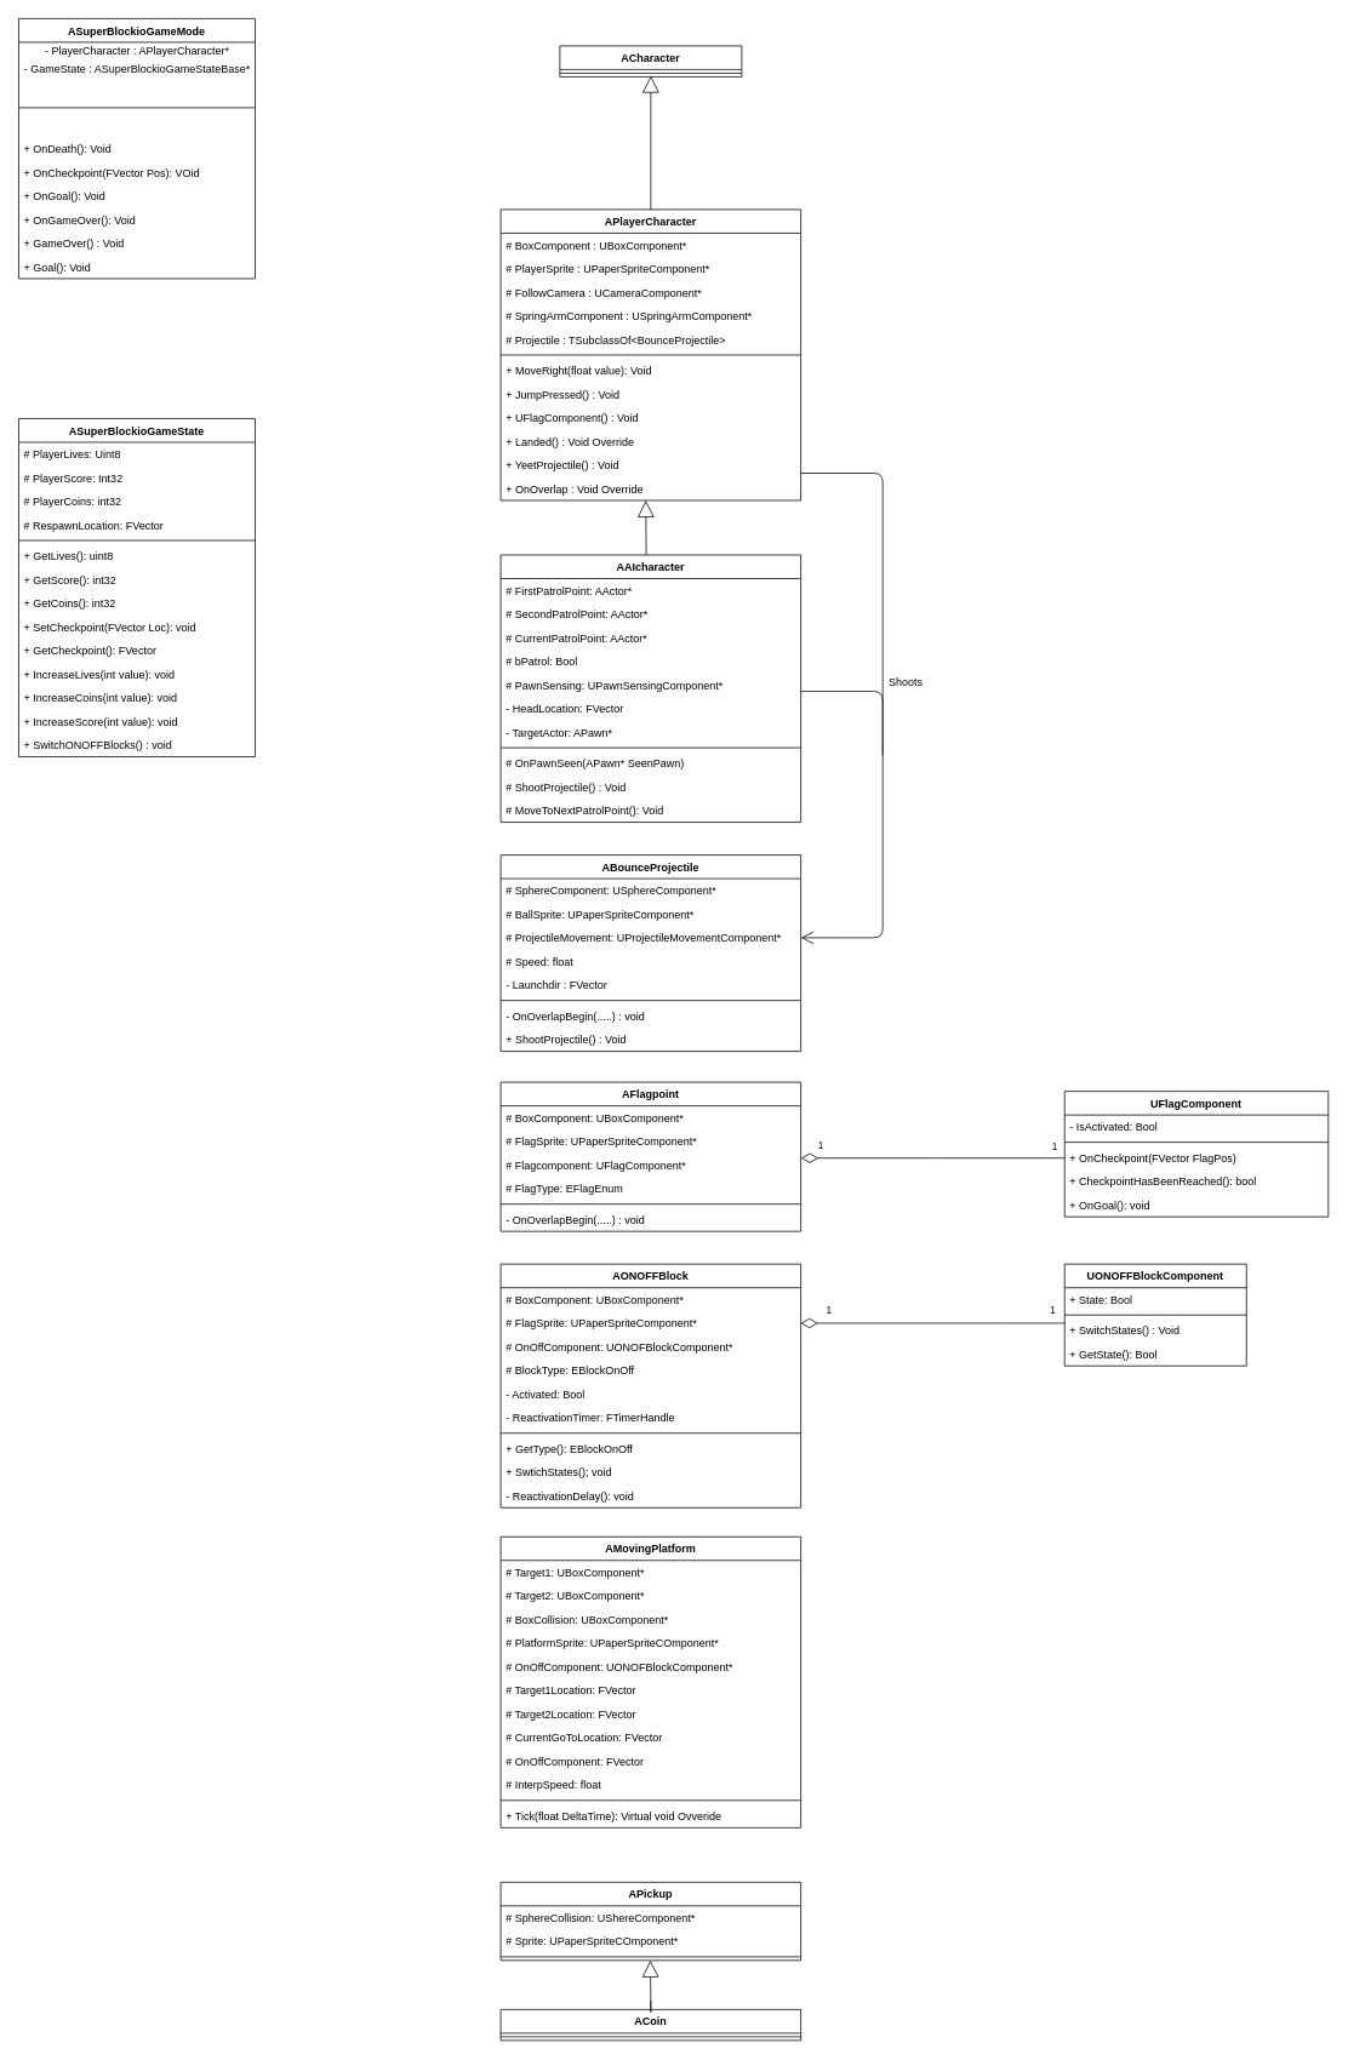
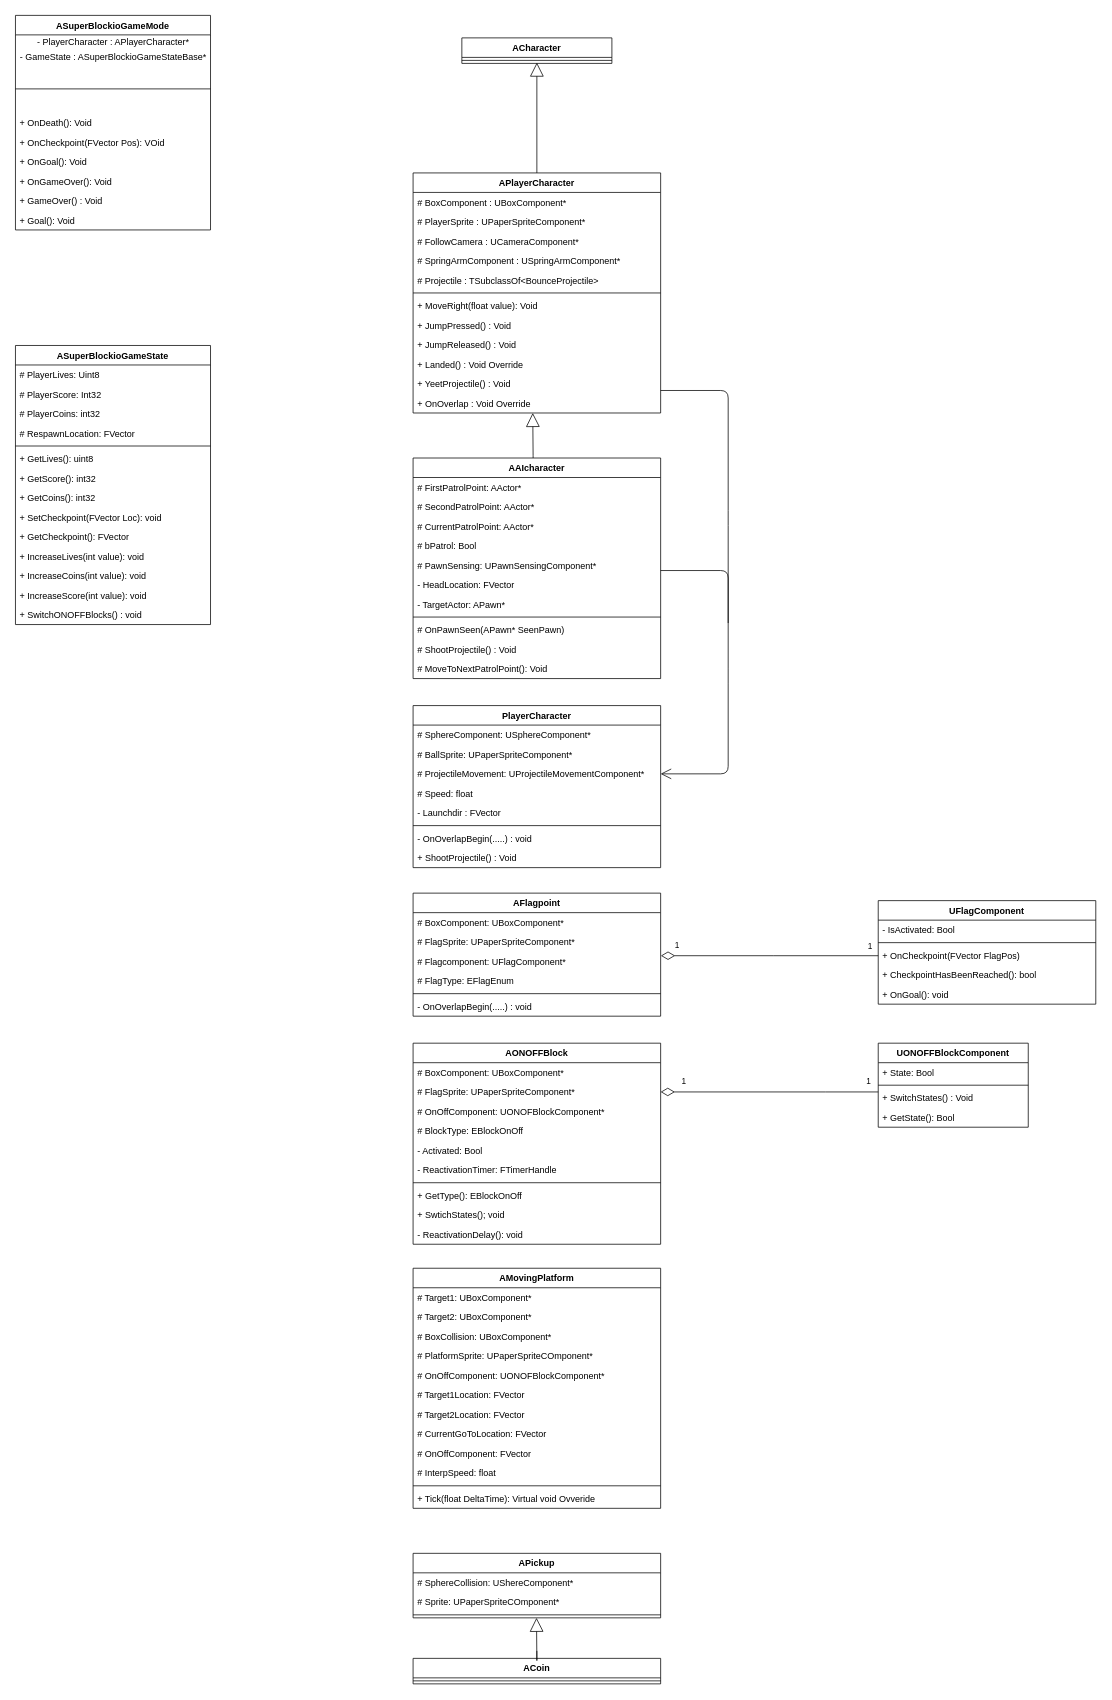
- <mxCell id="36" value="+ UFlagComponent() : Void" style="text;strokeColor=none;fillColor=none;align=left;verticalAlign=top;spacingLeft=4;spacingRight=4;overflow=hidden;rotatable=0;points=[[0,0.5],[1,0.5]];portConstraint=eastwest;" parent="27" vertex="1"><mxGeometry y="216" width="330" height="26" as="geometry" /></mxCell>
+ <mxCell id="36" value="+ JumpReleased() : Void" style="text;strokeColor=none;fillColor=none;align=left;verticalAlign=top;spacingLeft=4;spacingRight=4;overflow=hidden;rotatable=0;points=[[0,0.5],[1,0.5]];portConstraint=eastwest;" parent="27" vertex="1"><mxGeometry y="216" width="330" height="26" as="geometry" /></mxCell>
- <mxCell id="122" value="Shoots" style="text;html=1;align=center;verticalAlign=middle;resizable=0;points=[];autosize=1;" vertex="1" parent="1"><mxGeometry x="970" y="740" width="50" height="20" as="geometry" /></mxCell>
- <mxCell id="52" value="ABounceProjectile" style="swimlane;fontStyle=1;align=center;verticalAlign=top;childLayout=stackLayout;horizontal=1;startSize=26;horizontalStack=0;resizeParent=1;resizeParentMax=0;resizeLast=0;collapsible=1;marginBottom=0;" parent="1" vertex="1"><mxGeometry x="550" y="940" width="330" height="216" as="geometry" /></mxCell>
+ <mxCell id="52" value="PlayerCharacter" style="swimlane;fontStyle=1;align=center;verticalAlign=top;childLayout=stackLayout;horizontal=1;startSize=26;horizontalStack=0;resizeParent=1;resizeParentMax=0;resizeLast=0;collapsible=1;marginBottom=0;" parent="1" vertex="1"><mxGeometry x="550" y="940" width="330" height="216" as="geometry" /></mxCell>
